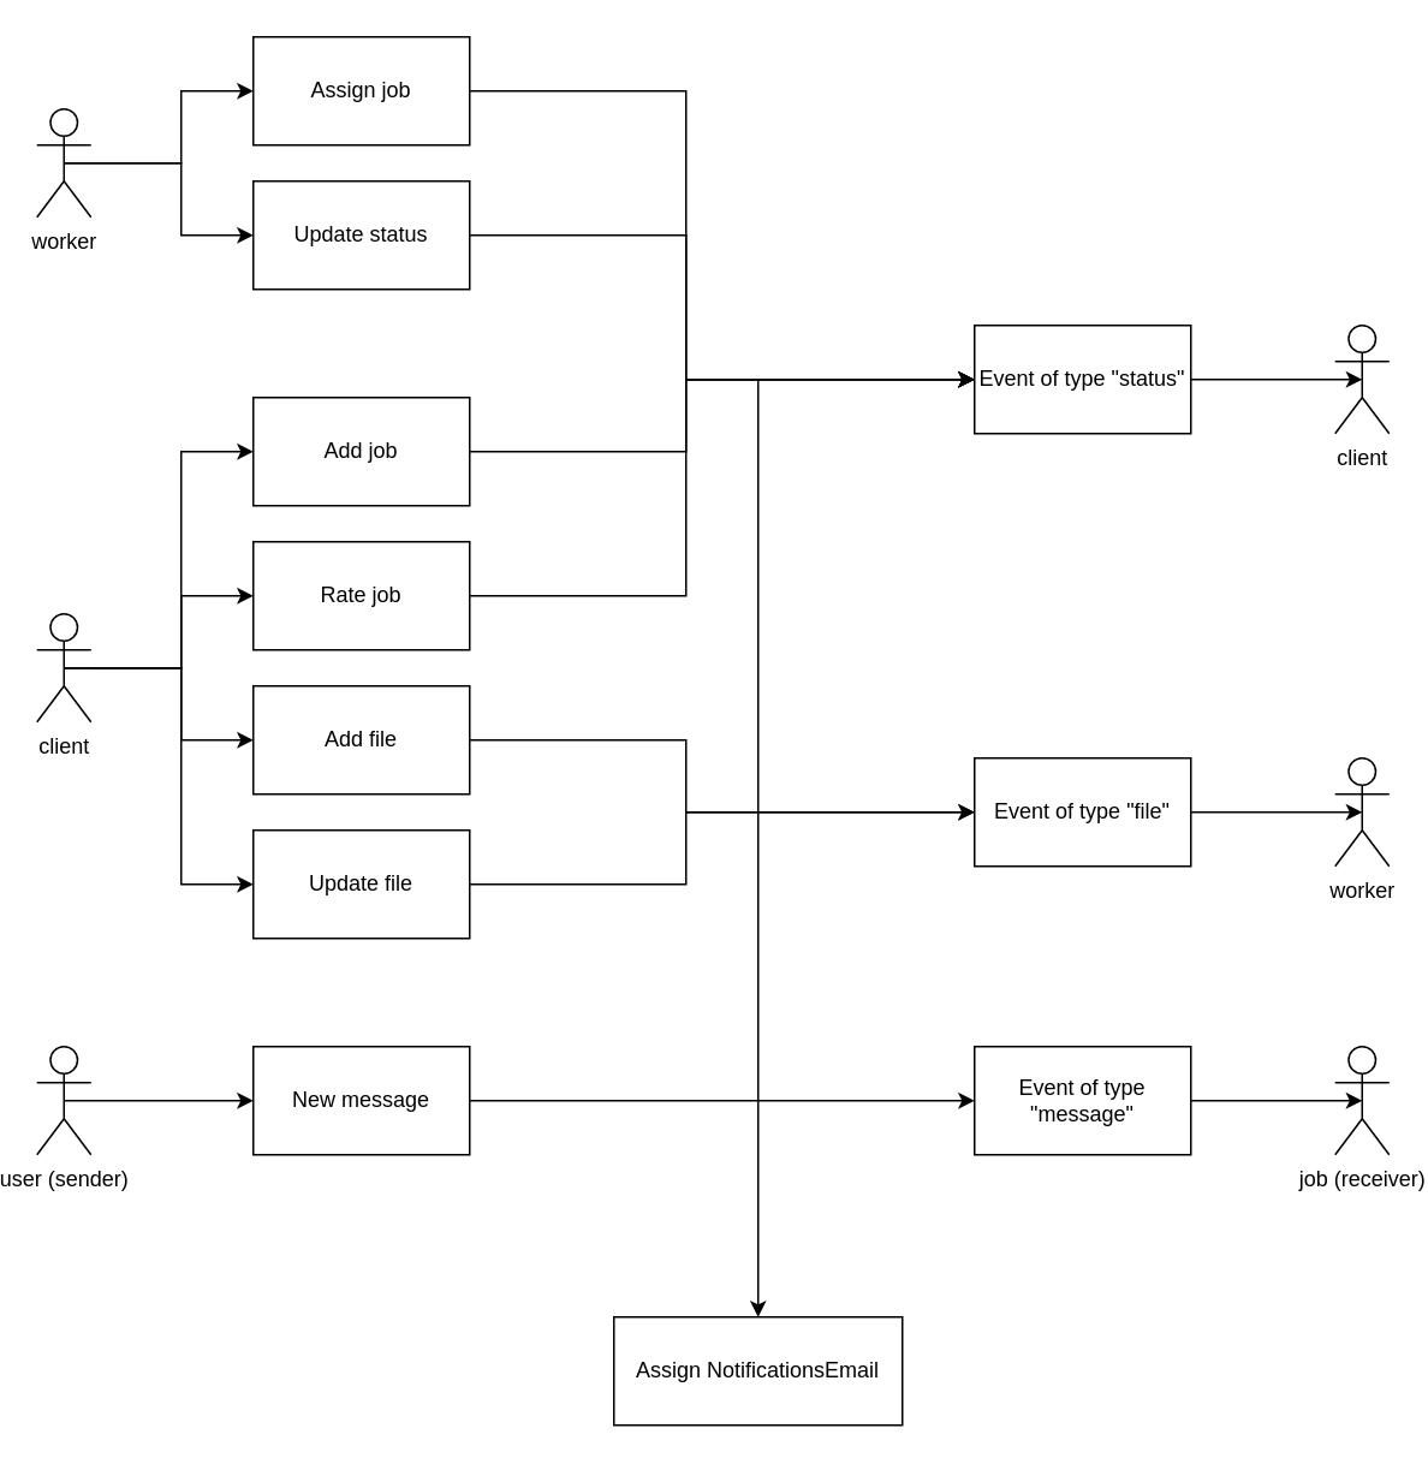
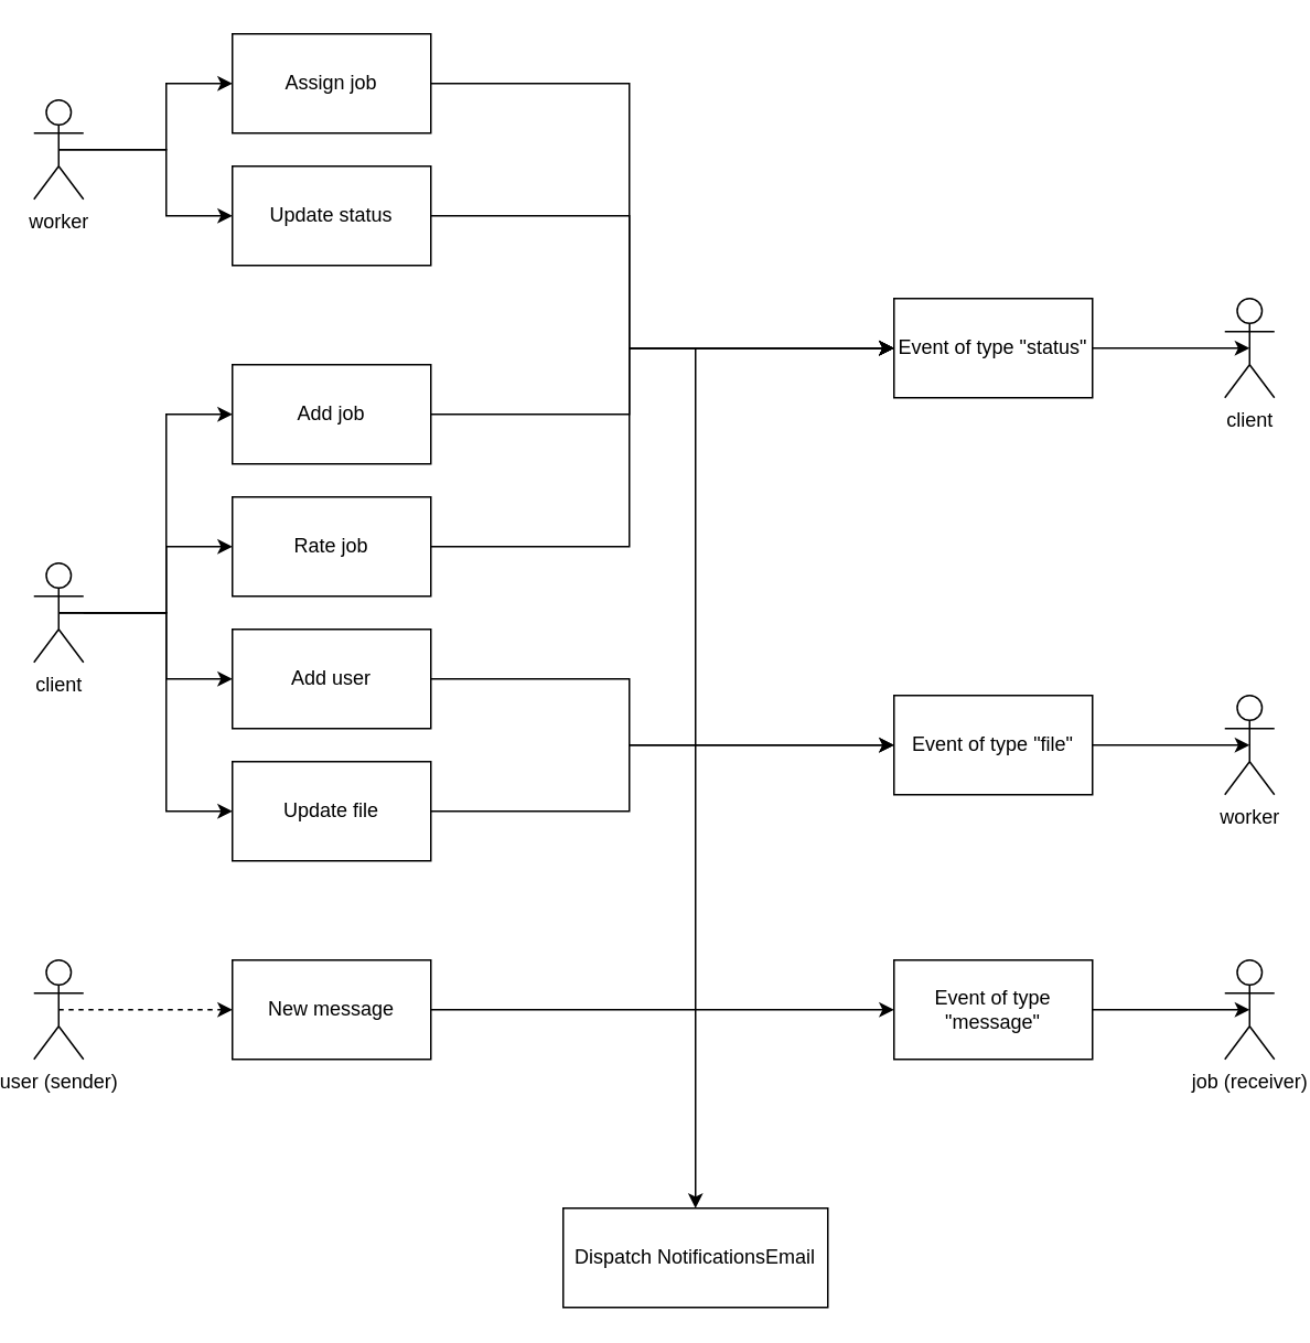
- <mxCell id="14" value="Add file" style="rounded=0;whiteSpace=wrap;html=1;" parent="1" vertex="1"><mxGeometry x="140" y="380" width="120" height="60" as="geometry" /></mxCell>
+ <mxCell id="14" value="Add user" style="rounded=0;whiteSpace=wrap;html=1;" parent="1" vertex="1"><mxGeometry x="140" y="380" width="120" height="60" as="geometry" /></mxCell>
- <mxCell id="15" style="edgeStyle=orthogonalEdgeStyle;rounded=0;orthogonalLoop=1;jettySize=auto;html=1;exitX=0.5;exitY=0.5;exitDx=0;exitDy=0;exitPerimeter=0;entryX=0;entryY=0.5;entryDx=0;entryDy=0;" parent="1" source="16" target="18" edge="1"><mxGeometry relative="1" as="geometry" /></mxCell>
+ <mxCell id="15" style="edgeStyle=orthogonalEdgeStyle;rounded=0;orthogonalLoop=1;jettySize=auto;html=1;exitX=0.5;exitY=0.5;exitDx=0;exitDy=0;exitPerimeter=0;entryX=0;entryY=0.5;entryDx=0;entryDy=0;dashed=1;" parent="1" source="16" target="18" edge="1"><mxGeometry relative="1" as="geometry" /></mxCell>
- <mxCell id="6" value="Assign NotificationsEmail" style="rounded=0;whiteSpace=wrap;html=1;" parent="1" vertex="1"><mxGeometry x="340" y="730" width="160" height="60" as="geometry" /></mxCell>
+ <mxCell id="6" value="Dispatch NotificationsEmail" style="rounded=0;whiteSpace=wrap;html=1;" parent="1" vertex="1"><mxGeometry x="340" y="730" width="160" height="60" as="geometry" /></mxCell>
